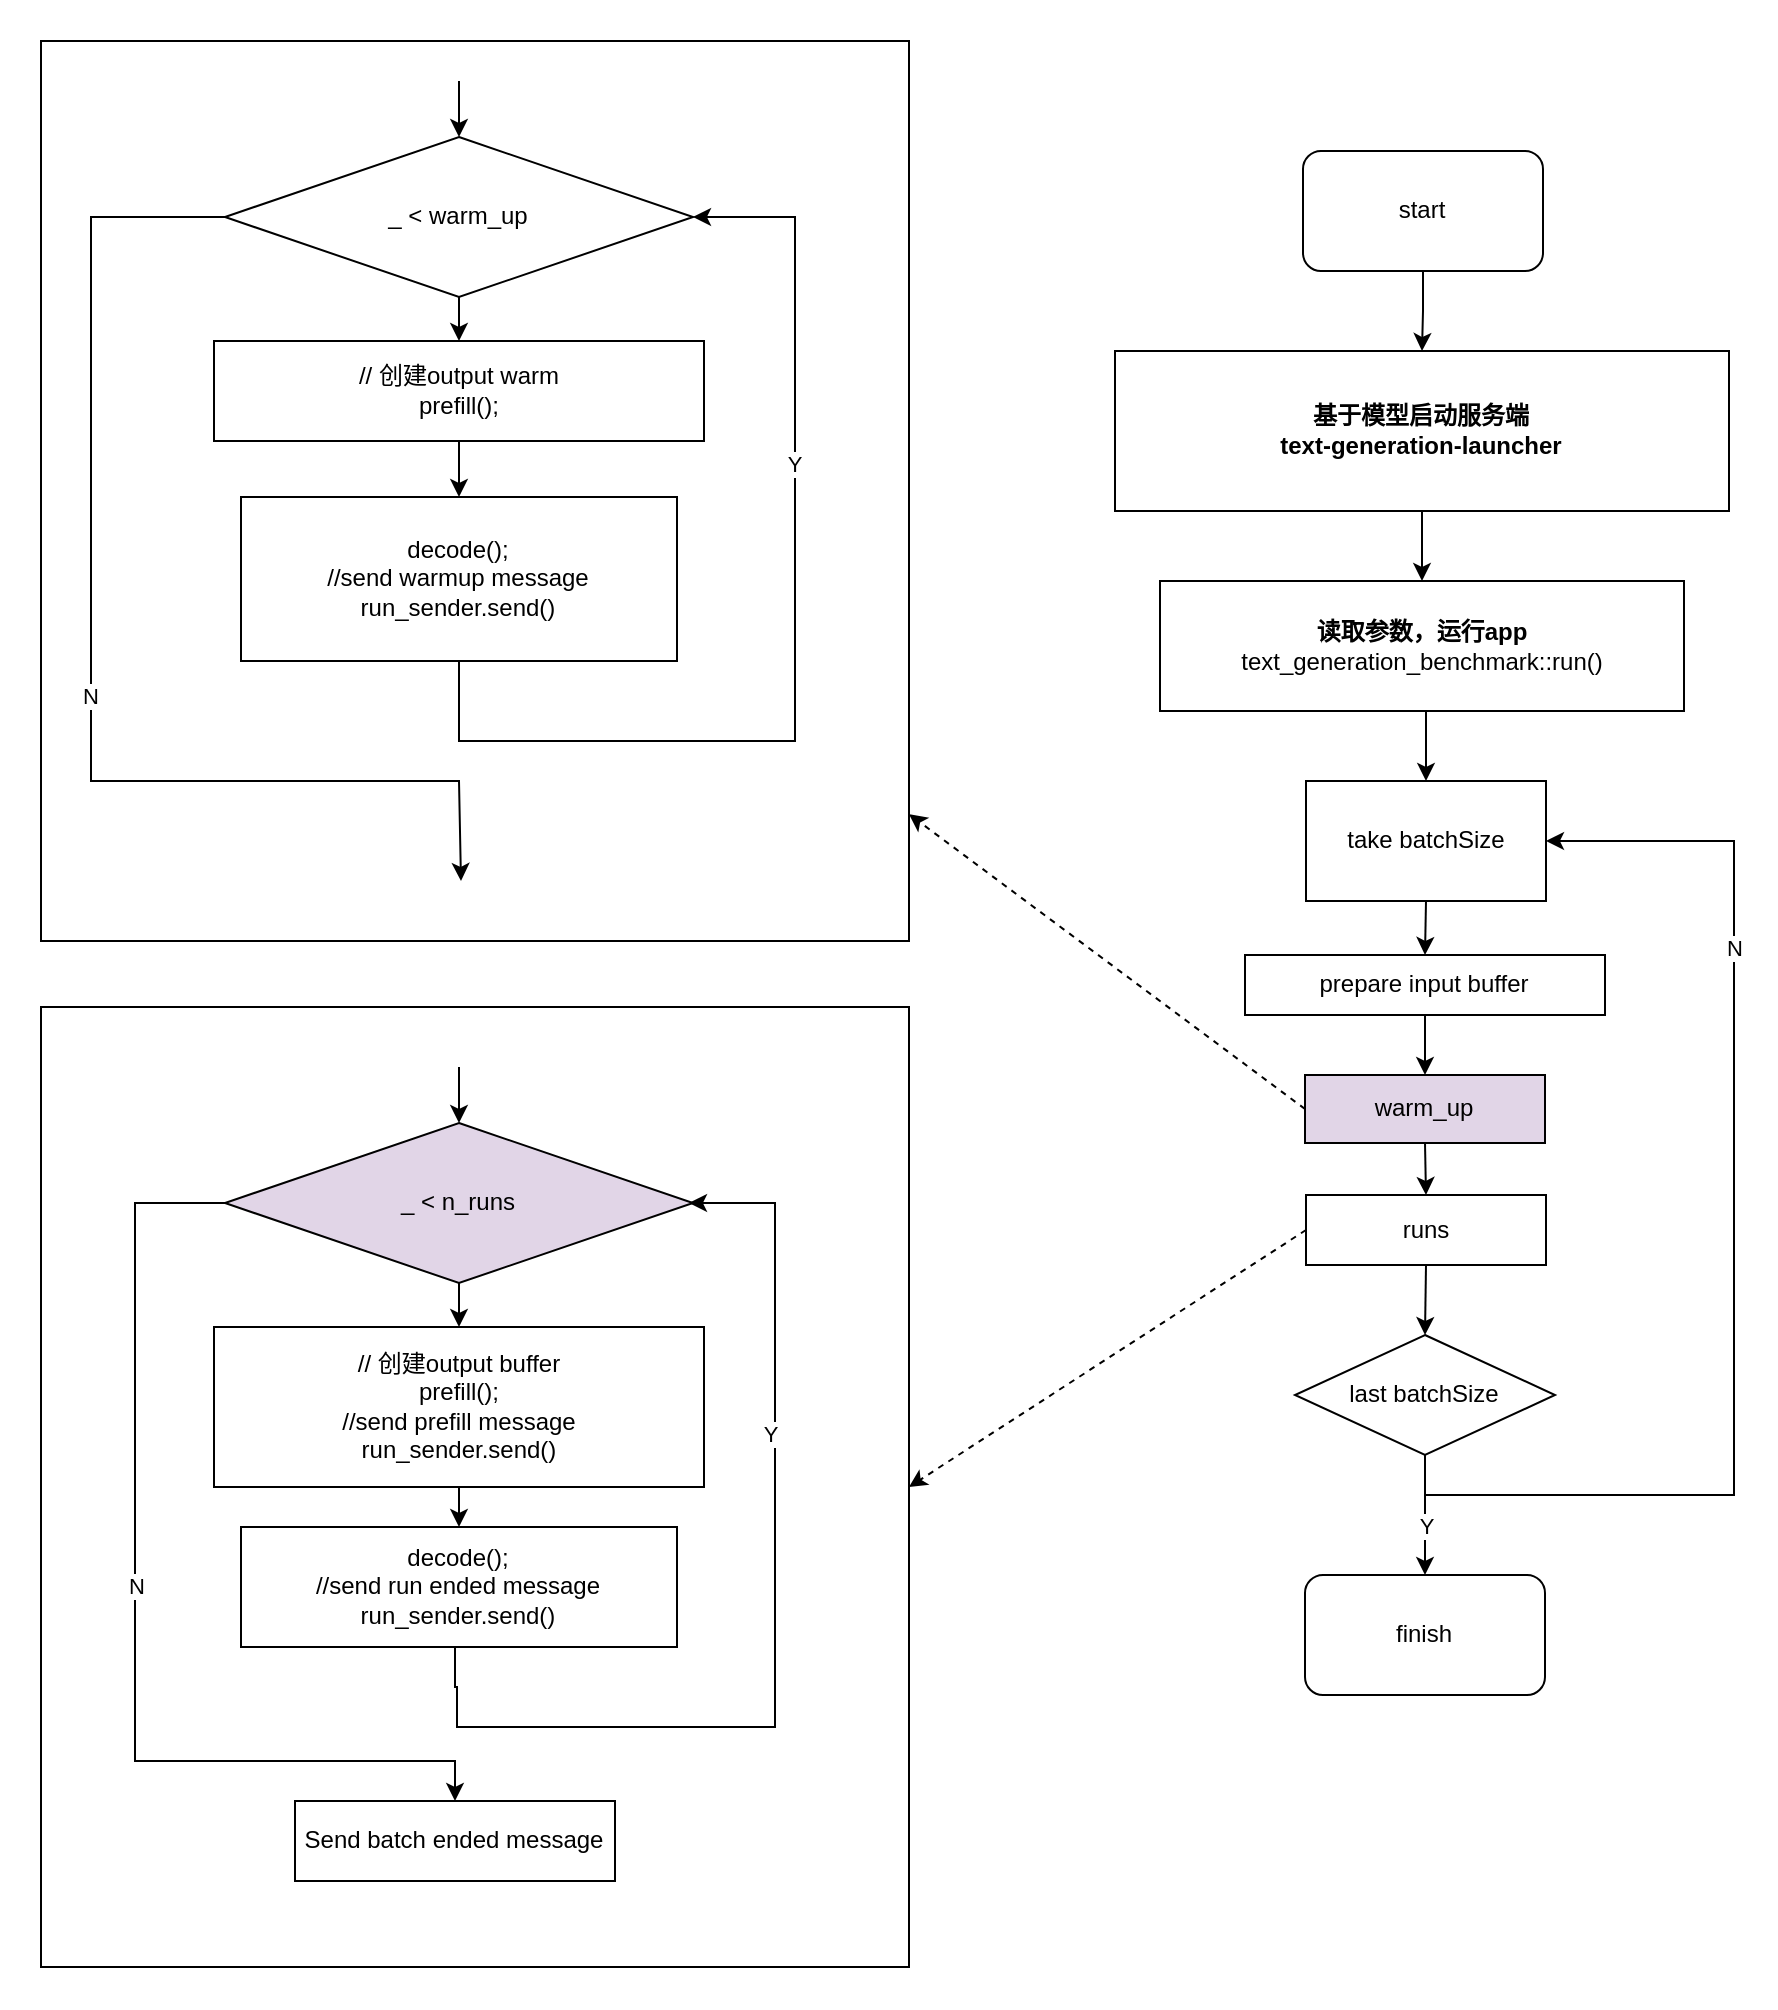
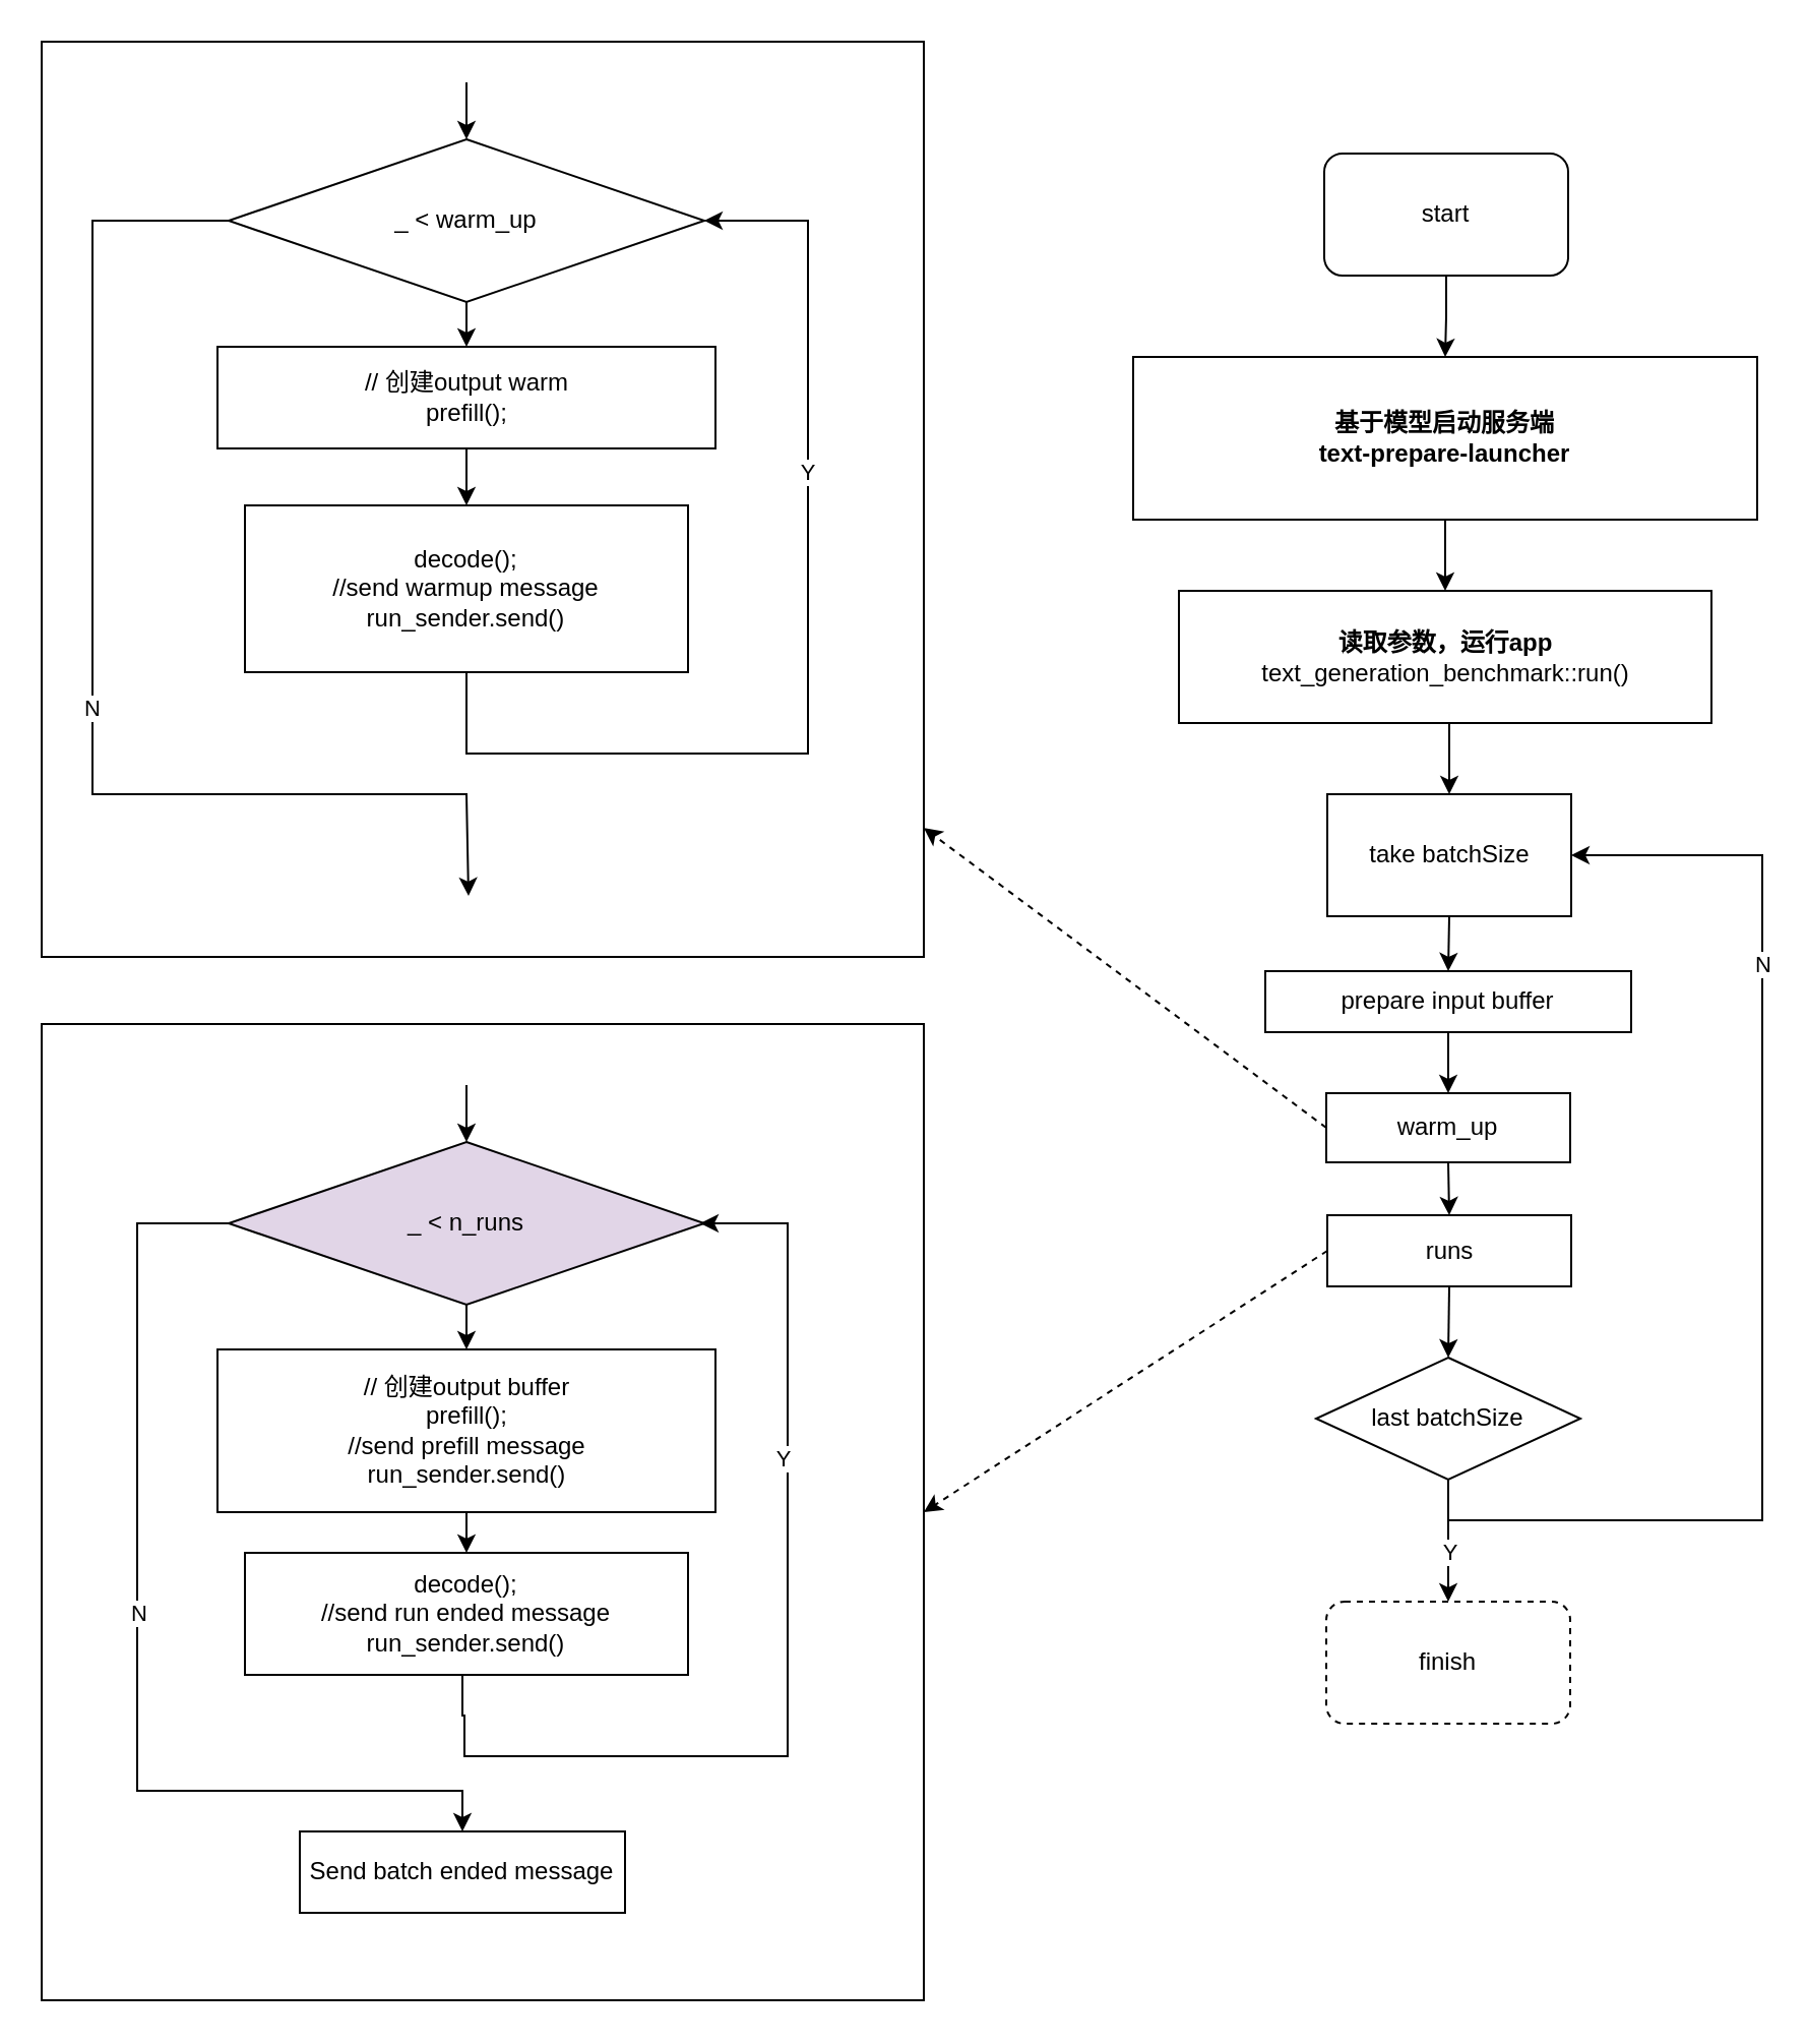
- <mxCell id="20" value="&lt;div style=&quot;border-color: var(--border-color);&quot;&gt;&lt;b&gt;基于模型启动服务端&lt;/b&gt;&lt;/div&gt;&lt;b&gt;text-generation-launcher&lt;/b&gt;" style="rounded=0;whiteSpace=wrap;html=1;" vertex="1" parent="1"><mxGeometry x="557" y="175" width="307" height="80" as="geometry" /></mxCell>
+ <mxCell id="20" value="&lt;div style=&quot;border-color: var(--border-color);&quot;&gt;&lt;b&gt;基于模型启动服务端&lt;/b&gt;&lt;/div&gt;&lt;b&gt;text-prepare-launcher&lt;/b&gt;" style="rounded=0;whiteSpace=wrap;html=1;" vertex="1" parent="1"><mxGeometry x="557" y="175" width="307" height="80" as="geometry" /></mxCell>
- <mxCell id="15" value="warm_up" style="rounded=0;whiteSpace=wrap;html=1;fillColor=#e1d5e7;" vertex="1" parent="1"><mxGeometry x="652" y="537" width="120" height="34" as="geometry" /></mxCell>
+ <mxCell id="15" value="warm_up" style="rounded=0;whiteSpace=wrap;html=1;" vertex="1" parent="1"><mxGeometry x="652" y="537" width="120" height="34" as="geometry" /></mxCell>
- <mxCell id="18" value="finish" style="rounded=1;whiteSpace=wrap;html=1;" vertex="1" parent="1"><mxGeometry x="652" y="787" width="120" height="60" as="geometry" /></mxCell>
+ <mxCell id="18" value="finish" style="rounded=1;whiteSpace=wrap;html=1;dashed=1;" vertex="1" parent="1"><mxGeometry x="652" y="787" width="120" height="60" as="geometry" /></mxCell>
